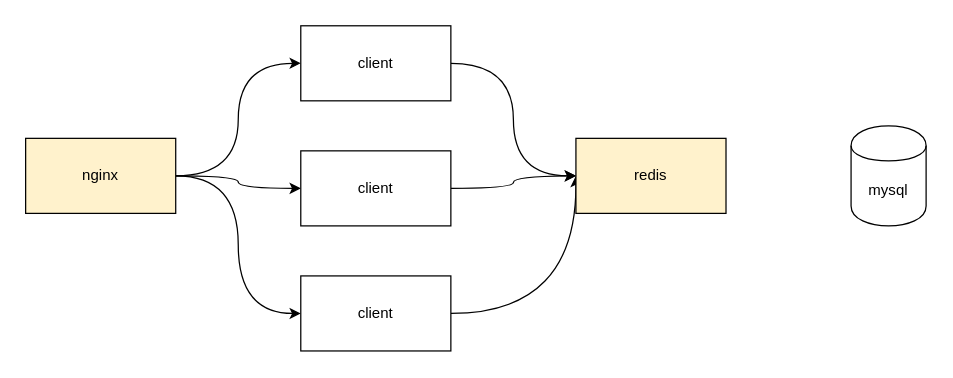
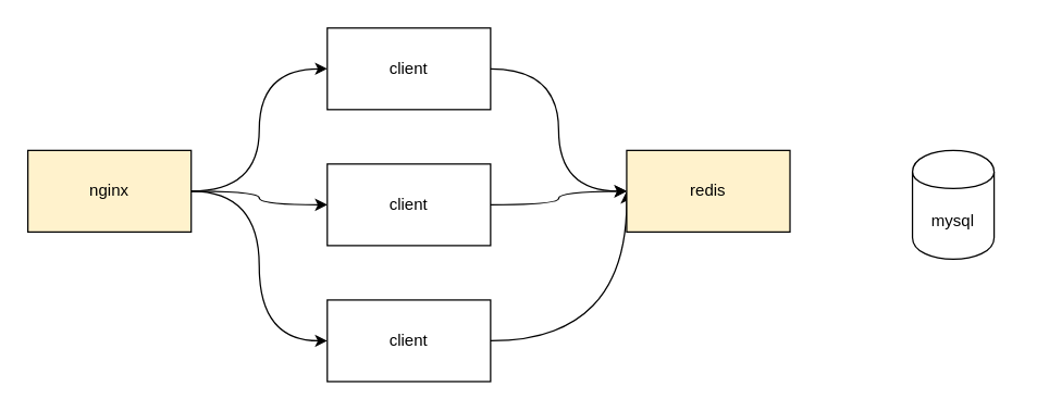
- <mxCell id="13" value="mysql" style="shape=cylinder;whiteSpace=wrap;html=1;boundedLbl=1;backgroundOutline=1;" vertex="1" parent="1"><mxGeometry x="680" y="100" width="60" height="80" as="geometry" /></mxCell>
+ <mxCell id="13" value="mysql" style="shape=cylinder;whiteSpace=wrap;html=1;boundedLbl=1;backgroundOutline=1;" vertex="1" parent="1"><mxGeometry x="670" y="110" width="60" height="80" as="geometry" /></mxCell>
